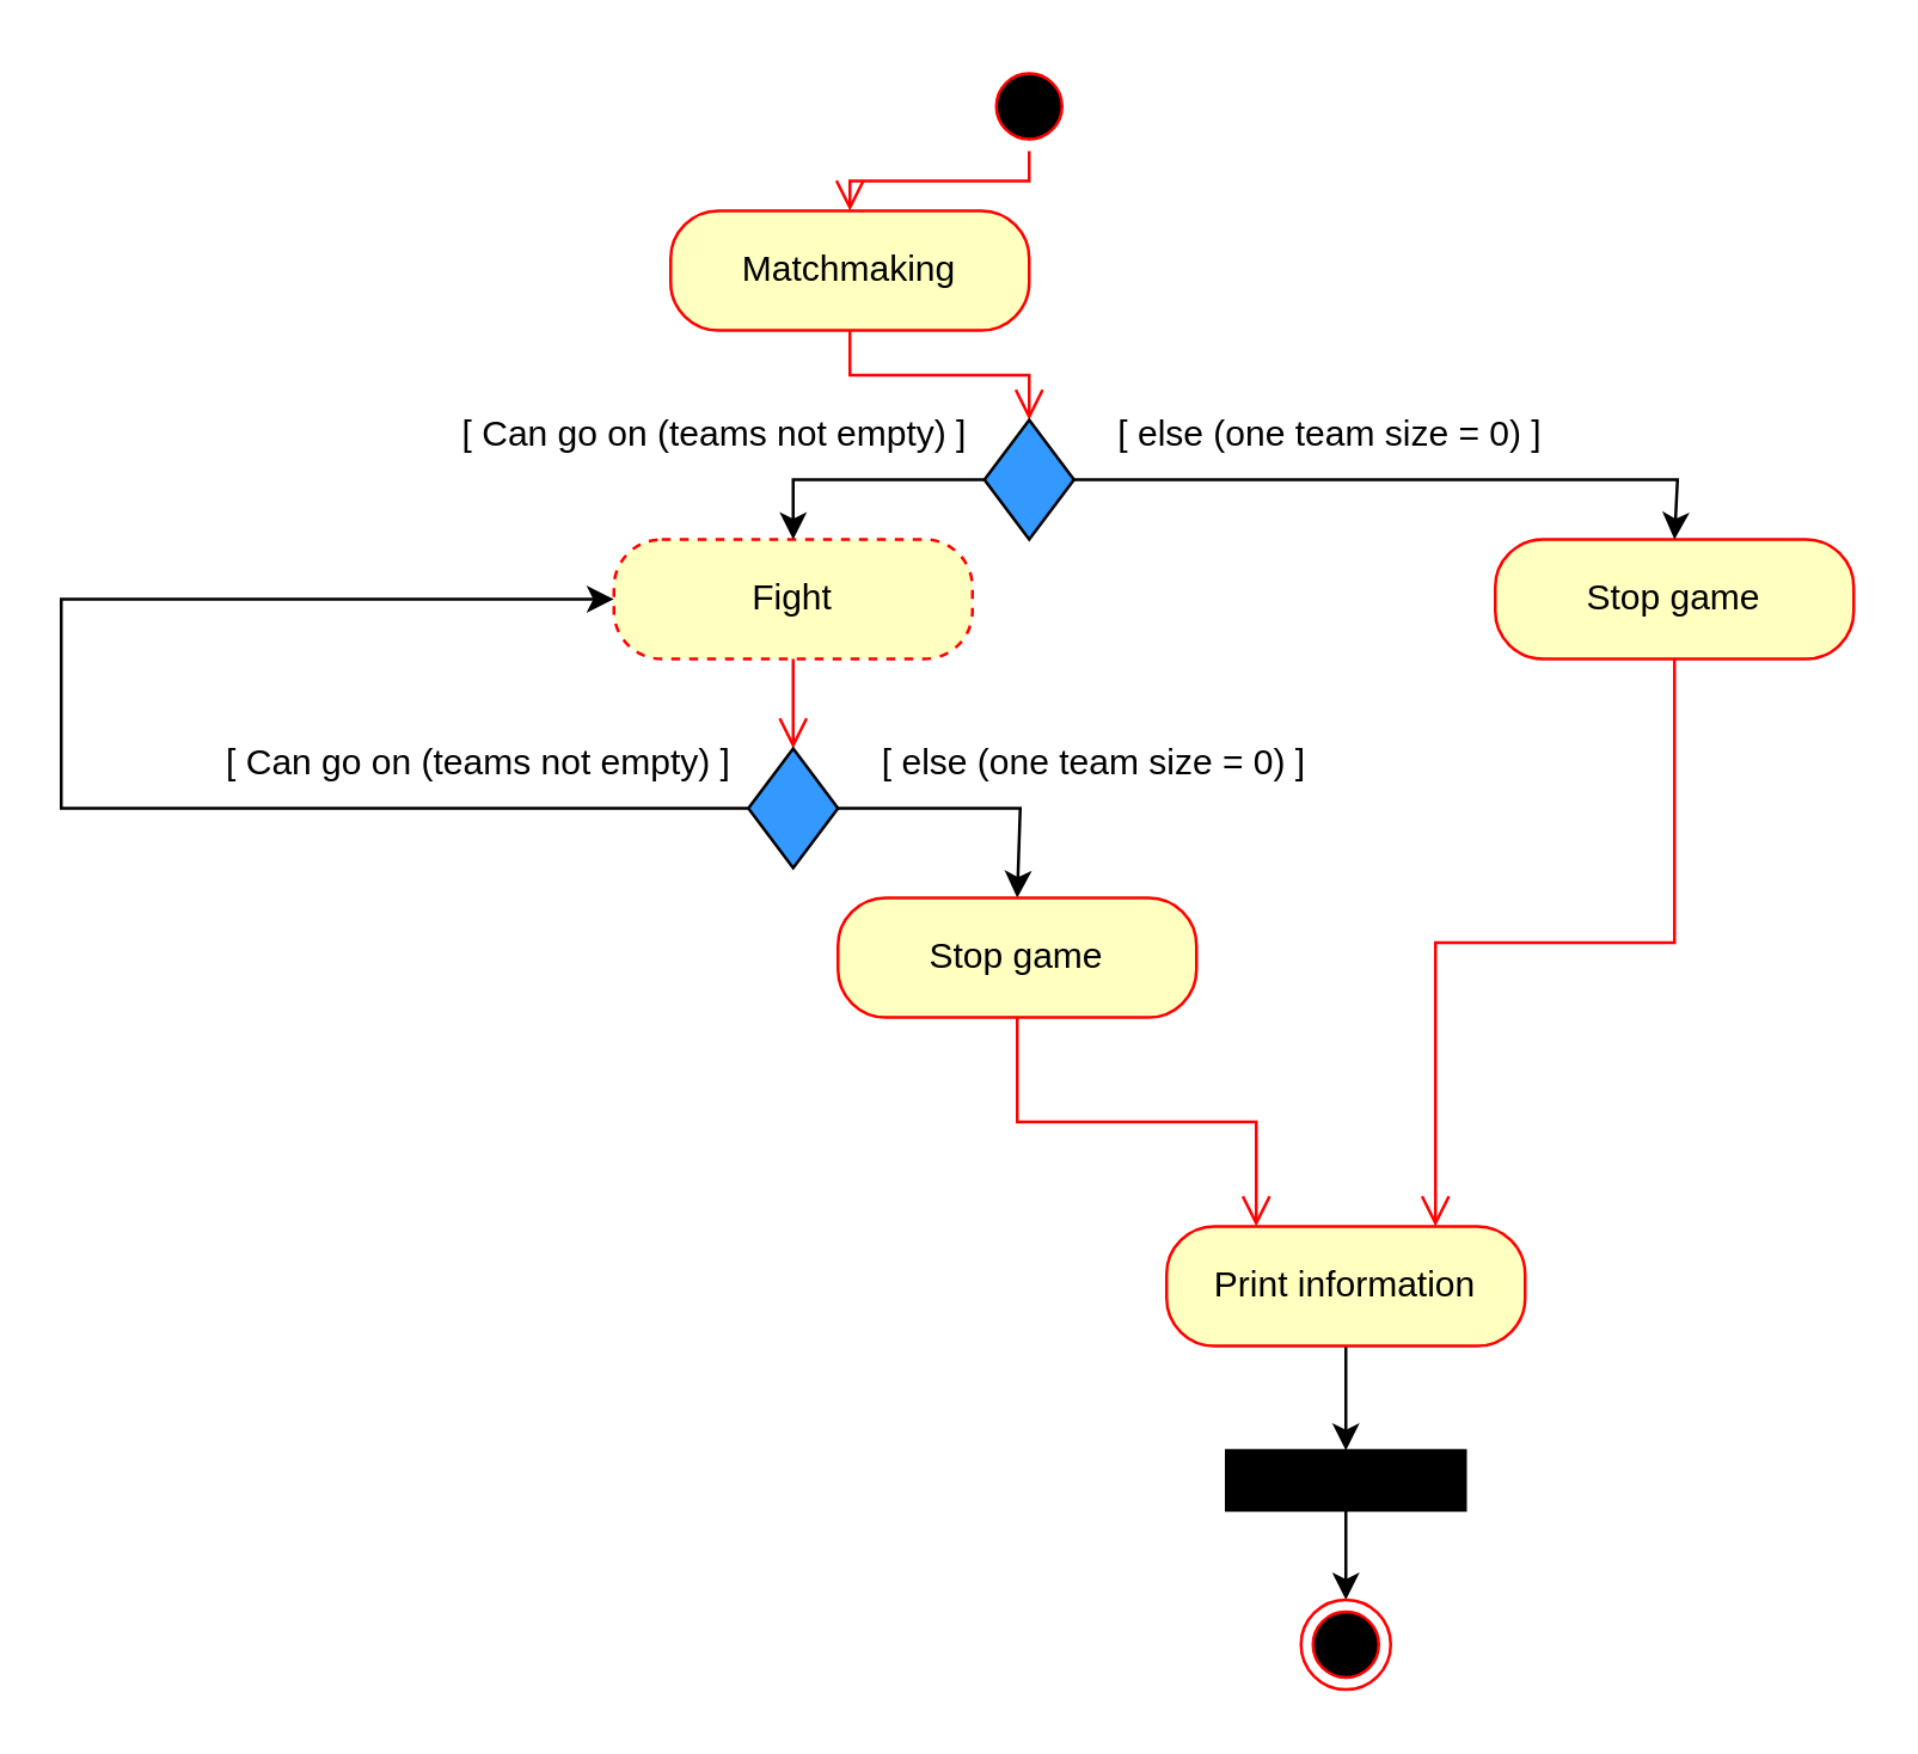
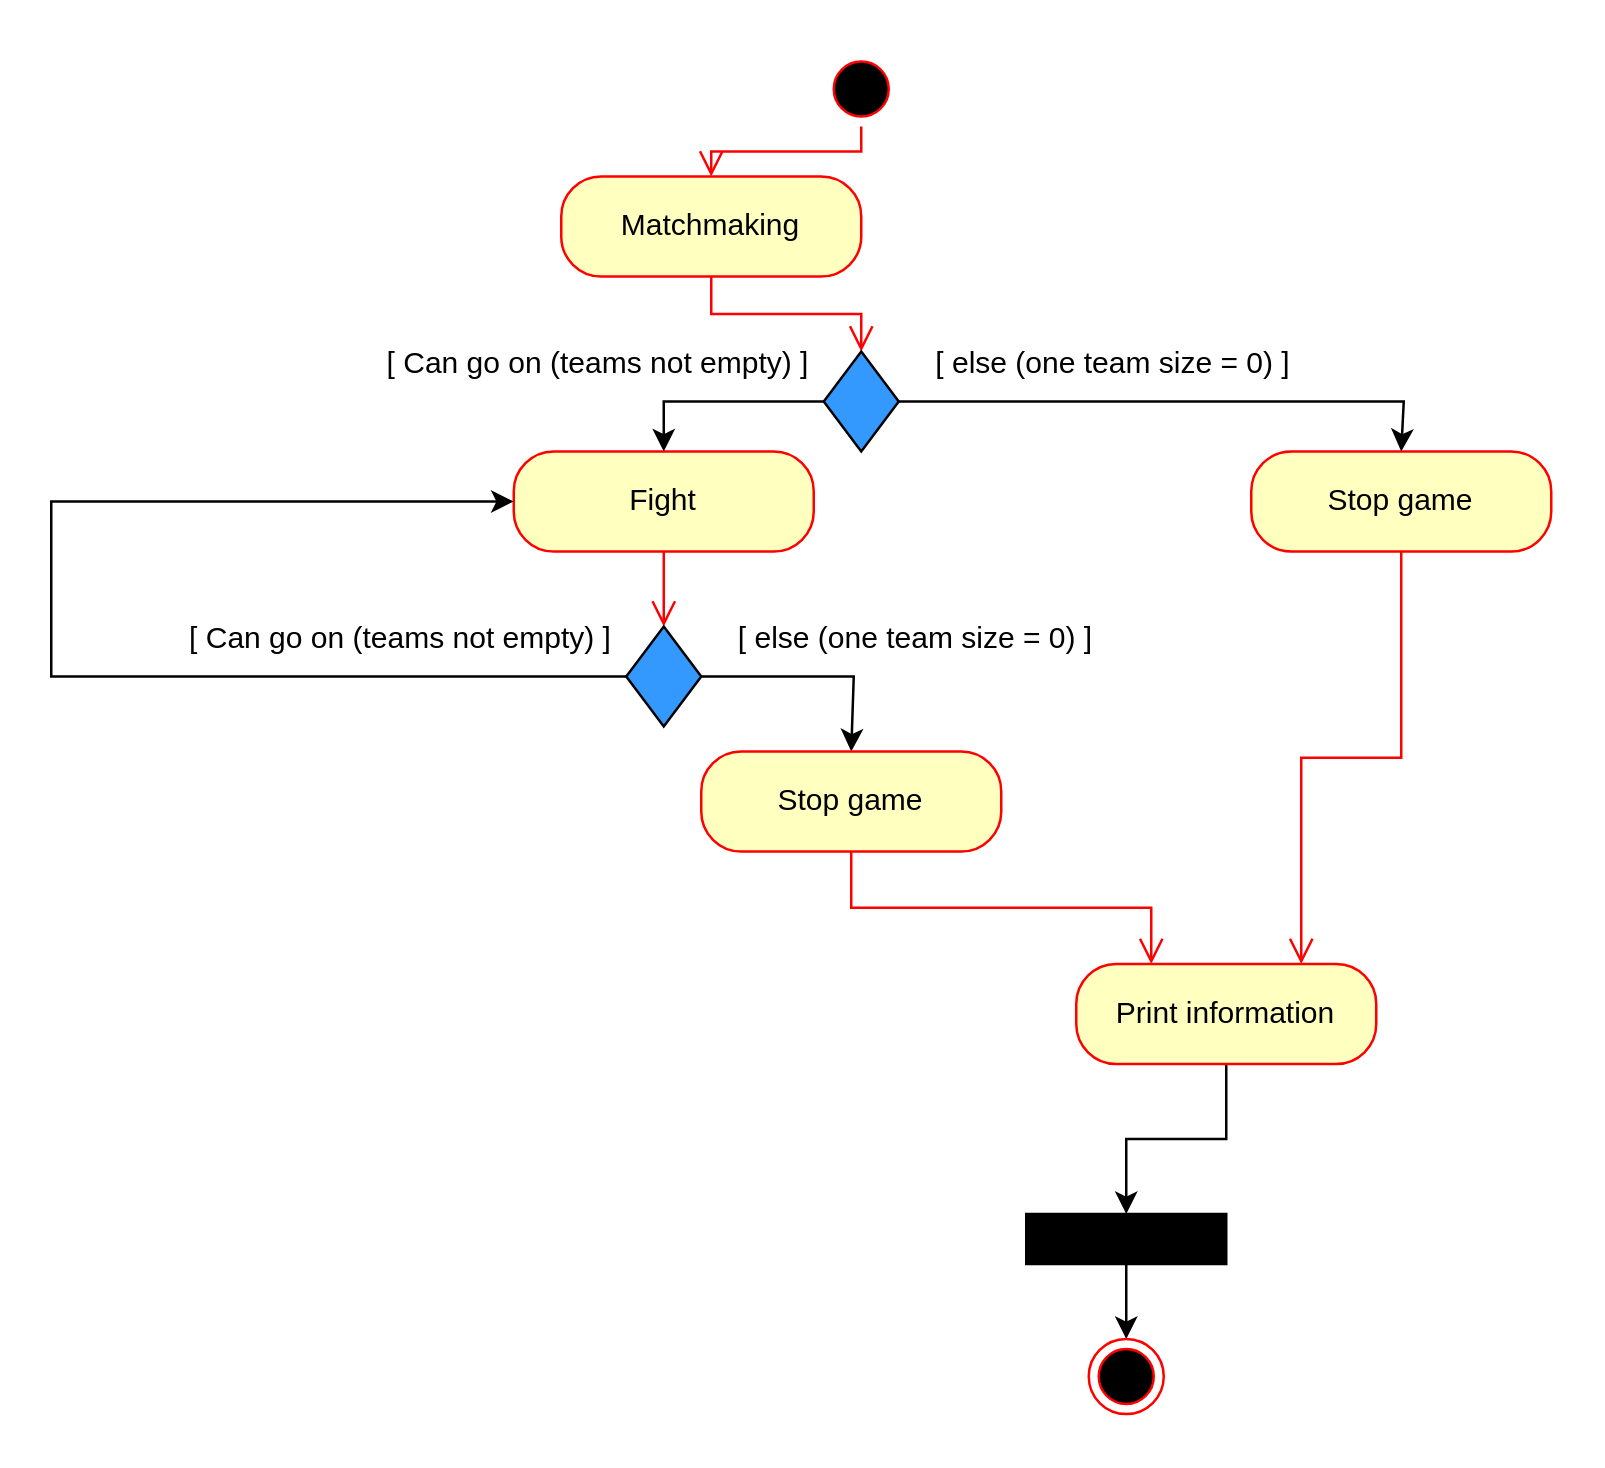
- <mxCell id="7" value="Fight" style="rounded=1;whiteSpace=wrap;html=1;arcSize=40;fontColor=#000000;fillColor=#ffffc0;strokeColor=#ff0000;dashed=1;" parent="1" vertex="1"><mxGeometry x="205" y="180" width="120" height="40" as="geometry" /></mxCell>
+ <mxCell id="7" value="Fight" style="rounded=1;whiteSpace=wrap;html=1;arcSize=40;fontColor=#000000;fillColor=#ffffc0;strokeColor=#ff0000;" parent="1" vertex="1"><mxGeometry x="205" y="180" width="120" height="40" as="geometry" /></mxCell>
- <mxCell id="26" value="Print information" style="rounded=1;whiteSpace=wrap;html=1;arcSize=40;fontColor=#000000;fillColor=#ffffc0;strokeColor=#ff0000;" vertex="1" parent="1"><mxGeometry x="390" y="410" width="120" height="40" as="geometry" /></mxCell>
+ <mxCell id="26" value="Print information" style="rounded=1;whiteSpace=wrap;html=1;arcSize=40;fontColor=#000000;fillColor=#ffffc0;strokeColor=#ff0000;" vertex="1" parent="1"><mxGeometry x="430" y="385" width="120" height="40" as="geometry" /></mxCell>
